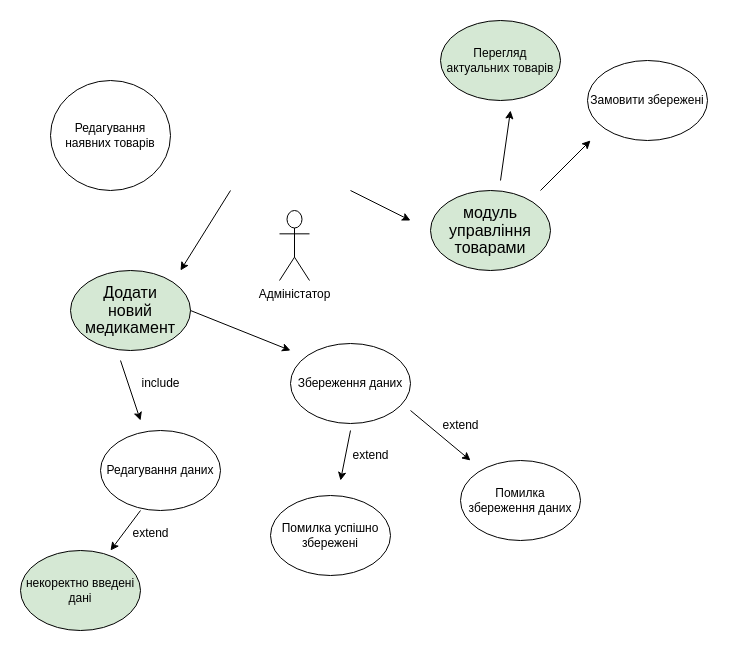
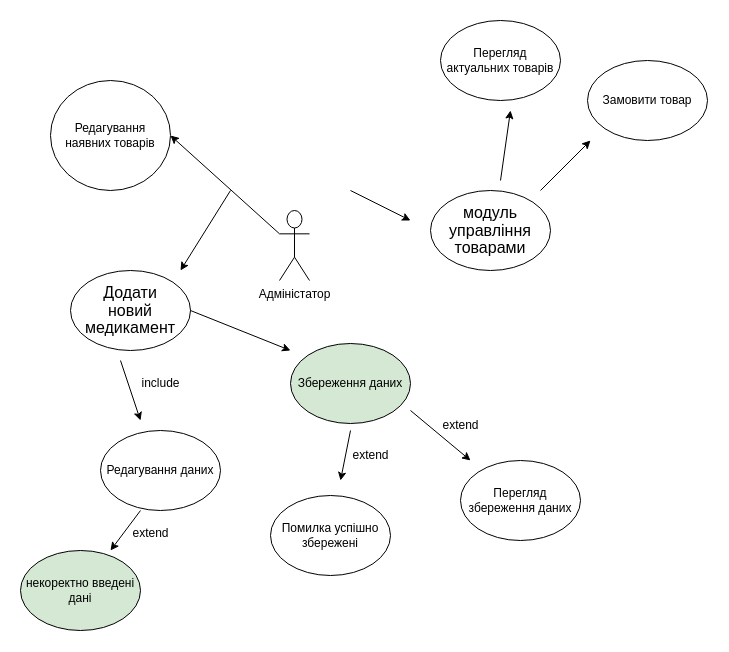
- <mxCell id="20" value="Перегляд актуальних товарів" style="ellipse;whiteSpace=wrap;html=1;fillColor=#d5e8d4;" parent="1" vertex="1"><mxGeometry x="440" y="20" width="120" height="80" as="geometry" /></mxCell>
+ <mxCell id="20" value="Перегляд актуальних товарів" style="ellipse;whiteSpace=wrap;html=1;" parent="1" vertex="1"><mxGeometry x="440" y="20" width="120" height="80" as="geometry" /></mxCell>
- <mxCell id="23" value="Замовити збережені" style="ellipse;whiteSpace=wrap;html=1;" parent="1" vertex="1"><mxGeometry x="587" y="60" width="120" height="80" as="geometry" /></mxCell>
+ <mxCell id="23" value="Замовити товар" style="ellipse;whiteSpace=wrap;html=1;" parent="1" vertex="1"><mxGeometry x="587" y="60" width="120" height="80" as="geometry" /></mxCell>
+ <mxCell id="25" value="" style="endArrow=classic;html=1;rounded=0;exitX=0;exitY=0.333;exitDx=0;exitDy=0;exitPerimeter=0;entryX=1;entryY=0.5;entryDx=0;entryDy=0;" parent="1" source="2" target="26" edge="1"><mxGeometry width="50" height="50" relative="1" as="geometry"><mxPoint x="190" y="190" as="sourcePoint" /><mxPoint x="180" y="130" as="targetPoint" /></mxGeometry></mxCell>
- <mxCell id="4" value="&lt;span style=&quot;font-size:12.0pt;line-height:107%;&lt;br/&gt;font-family:&amp;quot;Times New Roman&amp;quot;,serif;mso-fareast-font-family:&amp;quot;Times New Roman&amp;quot;;&lt;br/&gt;mso-ansi-language:UK;mso-fareast-language:UK;mso-bidi-language:AR-SA&quot;&gt;модуль&lt;br/&gt;управління товарами&lt;/span&gt;" style="ellipse;whiteSpace=wrap;html=1;fillColor=#d5e8d4;" parent="1" vertex="1"><mxGeometry x="430" y="190" width="120" height="80" as="geometry" /></mxCell>
+ <mxCell id="4" value="&lt;span style=&quot;font-size:12.0pt;line-height:107%;&lt;br/&gt;font-family:&amp;quot;Times New Roman&amp;quot;,serif;mso-fareast-font-family:&amp;quot;Times New Roman&amp;quot;;&lt;br/&gt;mso-ansi-language:UK;mso-fareast-language:UK;mso-bidi-language:AR-SA&quot;&gt;модуль&lt;br/&gt;управління товарами&lt;/span&gt;" style="ellipse;whiteSpace=wrap;html=1;" parent="1" vertex="1"><mxGeometry x="430" y="190" width="120" height="80" as="geometry" /></mxCell>
- <mxCell id="6" value="&lt;span style=&quot;font-size:12.0pt;line-height:107%;&lt;br/&gt;font-family:&amp;quot;Times New Roman&amp;quot;,serif;mso-fareast-font-family:&amp;quot;Times New Roman&amp;quot;;&lt;br/&gt;mso-ansi-language:UK;mso-fareast-language:UK;mso-bidi-language:AR-SA&quot;&gt;Додати&lt;br/&gt;новий медикамент&lt;/span&gt;" style="ellipse;whiteSpace=wrap;html=1;fillColor=#d5e8d4;" parent="1" vertex="1"><mxGeometry x="70" y="270" width="120" height="80" as="geometry" /></mxCell>
+ <mxCell id="6" value="&lt;span style=&quot;font-size:12.0pt;line-height:107%;&lt;br/&gt;font-family:&amp;quot;Times New Roman&amp;quot;,serif;mso-fareast-font-family:&amp;quot;Times New Roman&amp;quot;;&lt;br/&gt;mso-ansi-language:UK;mso-fareast-language:UK;mso-bidi-language:AR-SA&quot;&gt;Додати&lt;br/&gt;новий медикамент&lt;/span&gt;" style="ellipse;whiteSpace=wrap;html=1;" parent="1" vertex="1"><mxGeometry x="70" y="270" width="120" height="80" as="geometry" /></mxCell>
- <mxCell id="11" value="Збереження даних" style="ellipse;whiteSpace=wrap;html=1;" parent="1" vertex="1"><mxGeometry x="290" y="343" width="120" height="80" as="geometry" /></mxCell>
+ <mxCell id="11" value="Збереження даних" style="ellipse;whiteSpace=wrap;html=1;fillColor=#d5e8d4;" parent="1" vertex="1"><mxGeometry x="290" y="343" width="120" height="80" as="geometry" /></mxCell>
- <mxCell id="14" value="Помилка збереження даних" style="ellipse;whiteSpace=wrap;html=1;" parent="1" vertex="1"><mxGeometry x="460" y="460" width="120" height="80" as="geometry" /></mxCell>
+ <mxCell id="14" value="Перегляд збереження даних" style="ellipse;whiteSpace=wrap;html=1;" parent="1" vertex="1"><mxGeometry x="460" y="460" width="120" height="80" as="geometry" /></mxCell>
